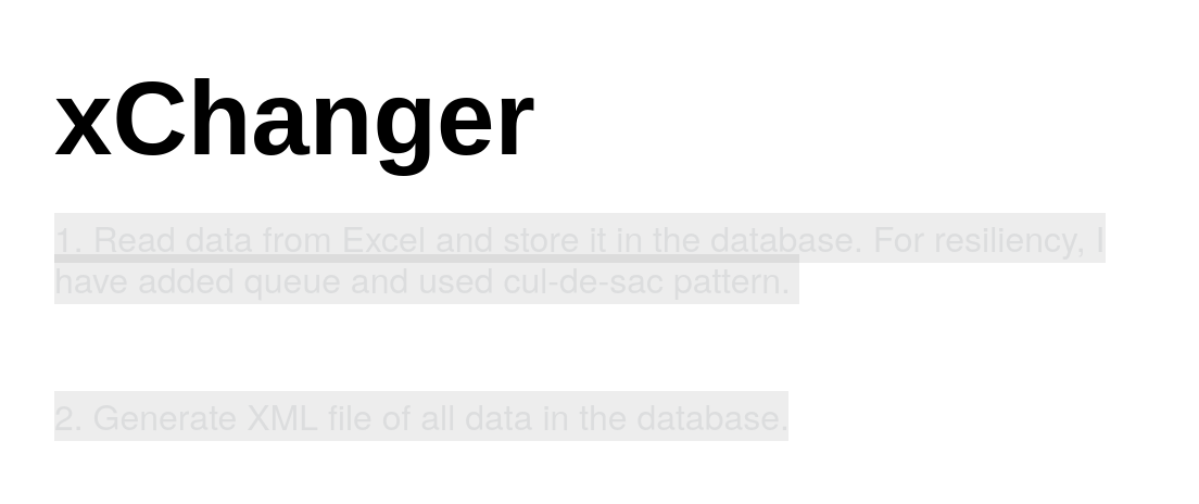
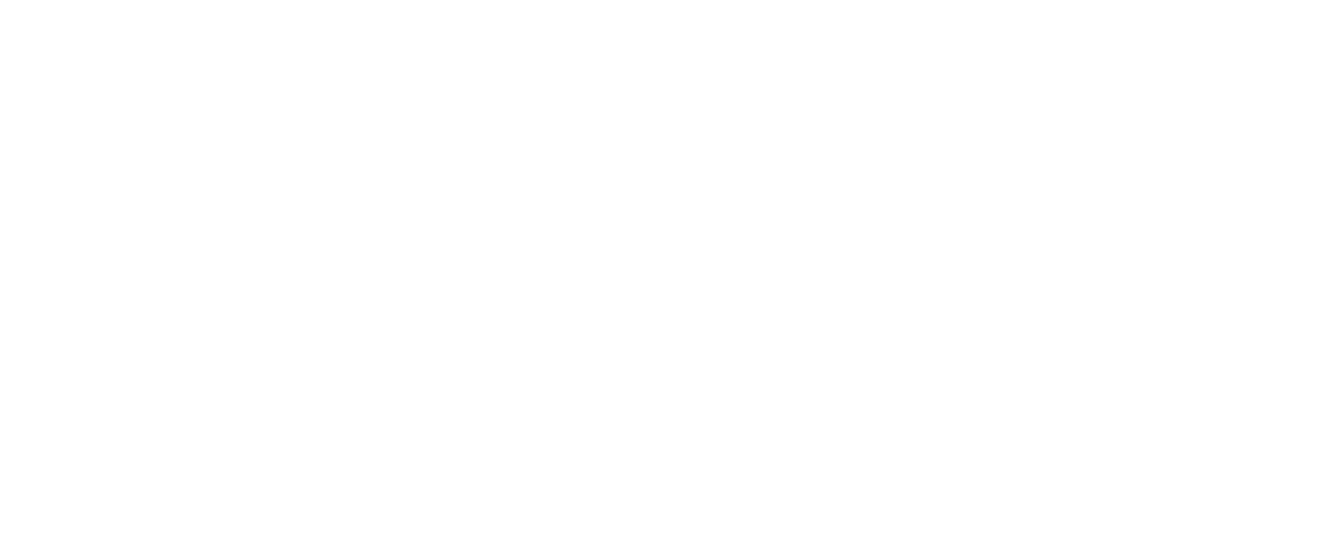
- <mxCell id="2" value="&lt;h1&gt;&lt;span style=&quot;font-size: 48px;&quot;&gt;xChanger&lt;/span&gt;&lt;/h1&gt;&lt;p&gt;&lt;span style=&quot;color: rgb(220, 221, 222); font-family: Whitney, &amp;quot;Helvetica Neue&amp;quot;, Helvetica, Arial, sans-serif; font-size: 16px; background-color: rgba(4, 4, 5, 0.07);&quot;&gt;1. Read data from Excel and store it in the database. For resiliency, I have added queue and used cul-de-sac pattern.&amp;nbsp;&lt;/span&gt;&lt;/p&gt;&lt;p&gt;&lt;span style=&quot;color: rgb(220, 221, 222); font-family: Whitney, &amp;quot;Helvetica Neue&amp;quot;, Helvetica, Arial, sans-serif; font-size: 16px; background-color: rgba(4, 4, 5, 0.07);&quot;&gt;&lt;br&gt;&lt;/span&gt;&lt;/p&gt;&lt;p&gt;&lt;span style=&quot;color: rgb(220, 221, 222); font-family: Whitney, &amp;quot;Helvetica Neue&amp;quot;, Helvetica, Arial, sans-serif; font-size: 16px; background-color: rgba(4, 4, 5, 0.07);&quot;&gt;2. Generate XML file of all data in the database.&lt;/span&gt;&lt;br&gt;&lt;/p&gt;" style="text;html=1;strokeColor=none;fillColor=none;spacing=5;spacingTop=-20;whiteSpace=wrap;overflow=hidden;rounded=0;" vertex="1" parent="1"><mxGeometry x="20" y="20" width="510" height="190" as="geometry" /></mxCell>
